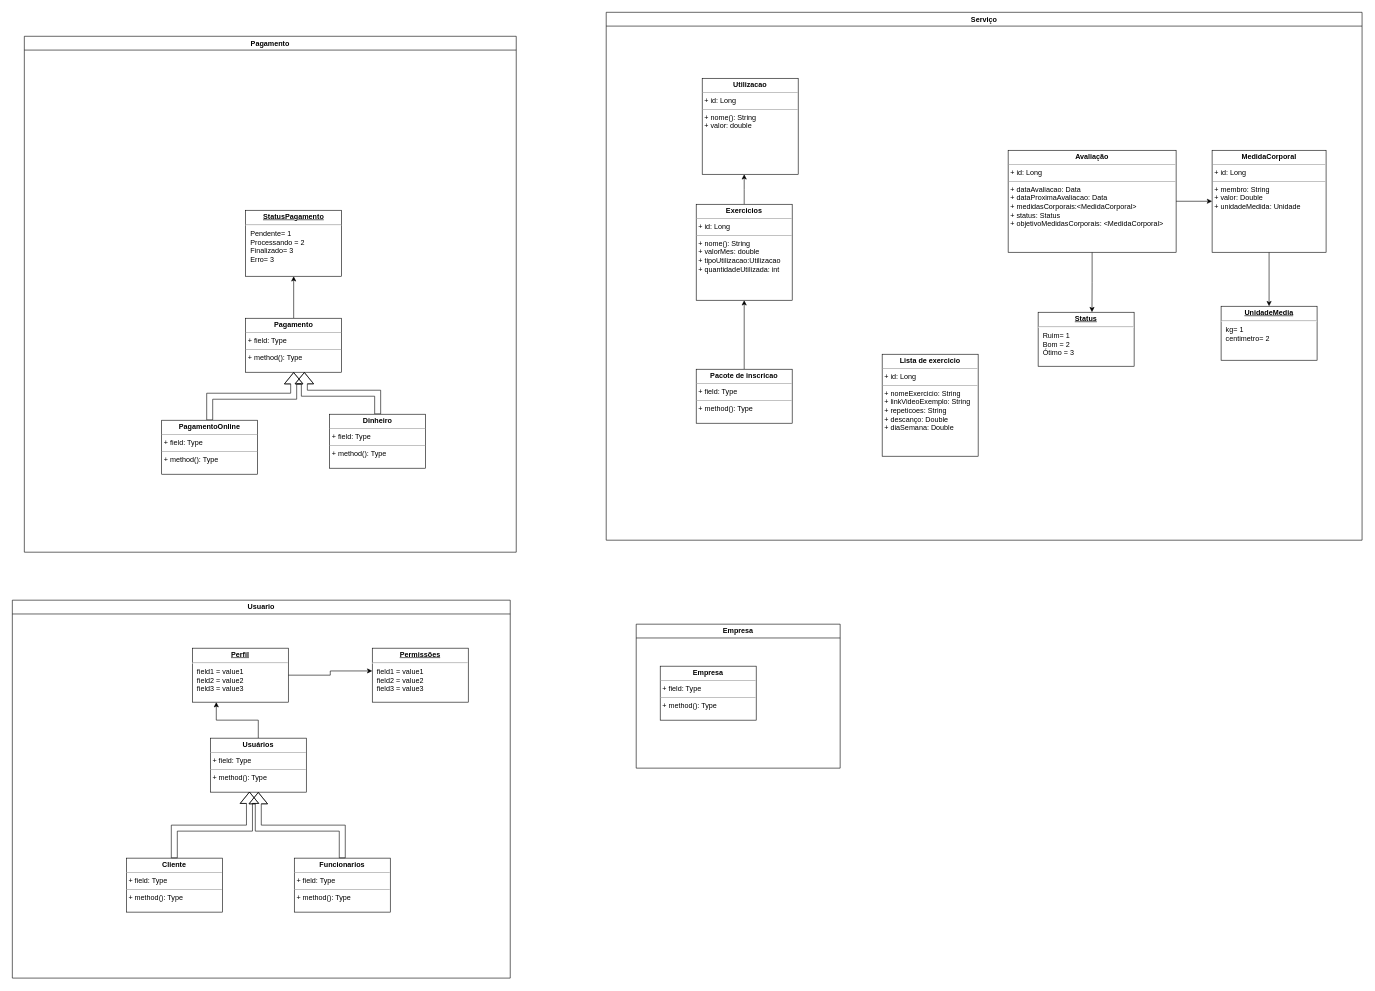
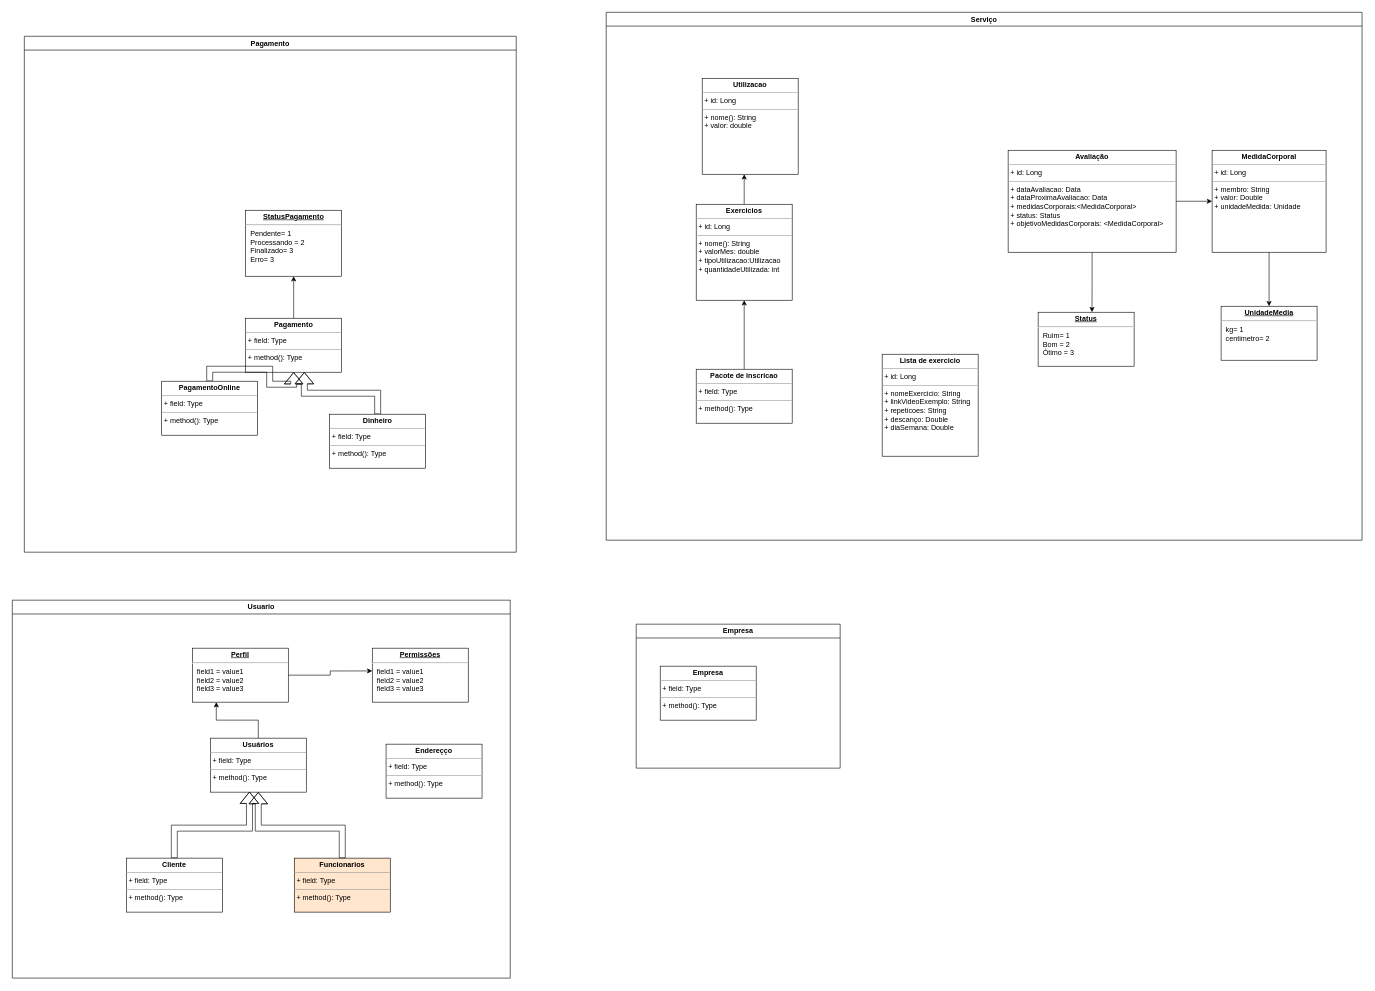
- <mxCell id="19" value="&lt;p style=&quot;margin:0px;margin-top:4px;text-align:center;&quot;&gt;&lt;b&gt;PagamentoOnline&lt;/b&gt;&lt;/p&gt;&lt;hr size=&quot;1&quot;&gt;&lt;p style=&quot;margin:0px;margin-left:4px;&quot;&gt;+ field: Type&lt;/p&gt;&lt;hr size=&quot;1&quot;&gt;&lt;p style=&quot;margin:0px;margin-left:4px;&quot;&gt;+ method(): Type&lt;/p&gt;" style="verticalAlign=top;align=left;overflow=fill;fontSize=12;fontFamily=Helvetica;html=1;" parent="15" vertex="1"><mxGeometry x="229" y="640" width="160" height="90" as="geometry" /></mxCell>
+ <mxCell id="19" value="&lt;p style=&quot;margin:0px;margin-top:4px;text-align:center;&quot;&gt;&lt;b&gt;PagamentoOnline&lt;/b&gt;&lt;/p&gt;&lt;hr size=&quot;1&quot;&gt;&lt;p style=&quot;margin:0px;margin-left:4px;&quot;&gt;+ field: Type&lt;/p&gt;&lt;hr size=&quot;1&quot;&gt;&lt;p style=&quot;margin:0px;margin-left:4px;&quot;&gt;+ method(): Type&lt;/p&gt;" style="verticalAlign=top;align=left;overflow=fill;fontSize=12;fontFamily=Helvetica;html=1;" parent="15" vertex="1"><mxGeometry x="229" y="575" width="160" height="90" as="geometry" /></mxCell>
+ <mxCell id="12" value="&lt;p style=&quot;margin:0px;margin-top:4px;text-align:center;&quot;&gt;&lt;b&gt;Endereçço&lt;/b&gt;&lt;/p&gt;&lt;hr size=&quot;1&quot;&gt;&lt;p style=&quot;margin:0px;margin-left:4px;&quot;&gt;+ field: Type&lt;/p&gt;&lt;hr size=&quot;1&quot;&gt;&lt;p style=&quot;margin:0px;margin-left:4px;&quot;&gt;+ method(): Type&lt;/p&gt;" style="verticalAlign=top;align=left;overflow=fill;fontSize=12;fontFamily=Helvetica;html=1;" parent="2" vertex="1"><mxGeometry x="623" y="240" width="160" height="90" as="geometry" /></mxCell>
- <mxCell id="6" value="&lt;p style=&quot;margin:0px;margin-top:4px;text-align:center;&quot;&gt;&lt;b&gt;Funcionarios&lt;/b&gt;&lt;/p&gt;&lt;hr size=&quot;1&quot;&gt;&lt;p style=&quot;margin:0px;margin-left:4px;&quot;&gt;+ field: Type&lt;/p&gt;&lt;hr size=&quot;1&quot;&gt;&lt;p style=&quot;margin:0px;margin-left:4px;&quot;&gt;+ method(): Type&lt;/p&gt;" style="verticalAlign=top;align=left;overflow=fill;fontSize=12;fontFamily=Helvetica;html=1;" parent="2" vertex="1"><mxGeometry x="470" y="430" width="160" height="90" as="geometry" /></mxCell>
+ <mxCell id="6" value="&lt;p style=&quot;margin:0px;margin-top:4px;text-align:center;&quot;&gt;&lt;b&gt;Funcionarios&lt;/b&gt;&lt;/p&gt;&lt;hr size=&quot;1&quot;&gt;&lt;p style=&quot;margin:0px;margin-left:4px;&quot;&gt;+ field: Type&lt;/p&gt;&lt;hr size=&quot;1&quot;&gt;&lt;p style=&quot;margin:0px;margin-left:4px;&quot;&gt;+ method(): Type&lt;/p&gt;" style="verticalAlign=top;align=left;overflow=fill;fontSize=12;fontFamily=Helvetica;html=1;fillColor=#ffe6cc;" parent="2" vertex="1"><mxGeometry x="470" y="430" width="160" height="90" as="geometry" /></mxCell>
